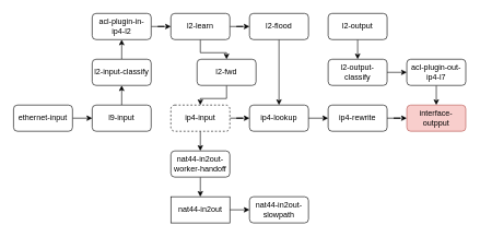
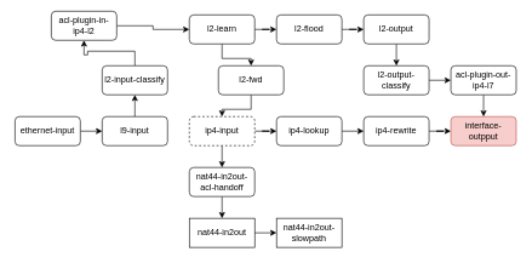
- <mxCell id="9" value="acl-plugin-in-ip4-l2" style="rounded=1;whiteSpace=wrap;html=1;" vertex="1" parent="1"><mxGeometry x="140" y="20" width="90" height="40" as="geometry" /></mxCell>
+ <mxCell id="9" value="acl-plugin-in-ip4-l2" style="rounded=1;whiteSpace=wrap;html=1;" vertex="1" parent="1"><mxGeometry x="70" y="15" width="90" height="40" as="geometry" /></mxCell>
- <mxCell id="13" style="edgeStyle=orthogonalEdgeStyle;rounded=0;orthogonalLoop=1;jettySize=auto;html=1;" edge="1" parent="1" source="14" target="27"><mxGeometry relative="1" as="geometry" /></mxCell>
+ <mxCell id="13" style="edgeStyle=orthogonalEdgeStyle;rounded=0;orthogonalLoop=1;jettySize=auto;html=1;entryX=0;entryY=0.5;entryDx=0;entryDy=0;" edge="1" parent="1" source="14" target="16"><mxGeometry relative="1" as="geometry" /></mxCell>
- <mxCell id="32" value="nat44-in2out-worker-handoff" style="rounded=1;whiteSpace=wrap;html=1;" vertex="1" parent="1"><mxGeometry x="260" y="230" width="90" height="40" as="geometry" /></mxCell>
+ <mxCell id="32" value="nat44-in2out-acl-handoff" style="rounded=1;whiteSpace=wrap;html=1;" vertex="1" parent="1"><mxGeometry x="260" y="230" width="90" height="40" as="geometry" /></mxCell>
- <mxCell id="35" value="nat44-in2out-slowpath" style="rounded=1;whiteSpace=wrap;html=1;" vertex="1" parent="1"><mxGeometry x="380" y="300" width="90" height="40" as="geometry" /></mxCell>
+ <mxCell id="35" value="nat44-in2out-slowpath" style="whiteSpace=wrap;html=1;rounded=0;" vertex="1" parent="1"><mxGeometry x="380" y="300" width="90" height="40" as="geometry" /></mxCell>
